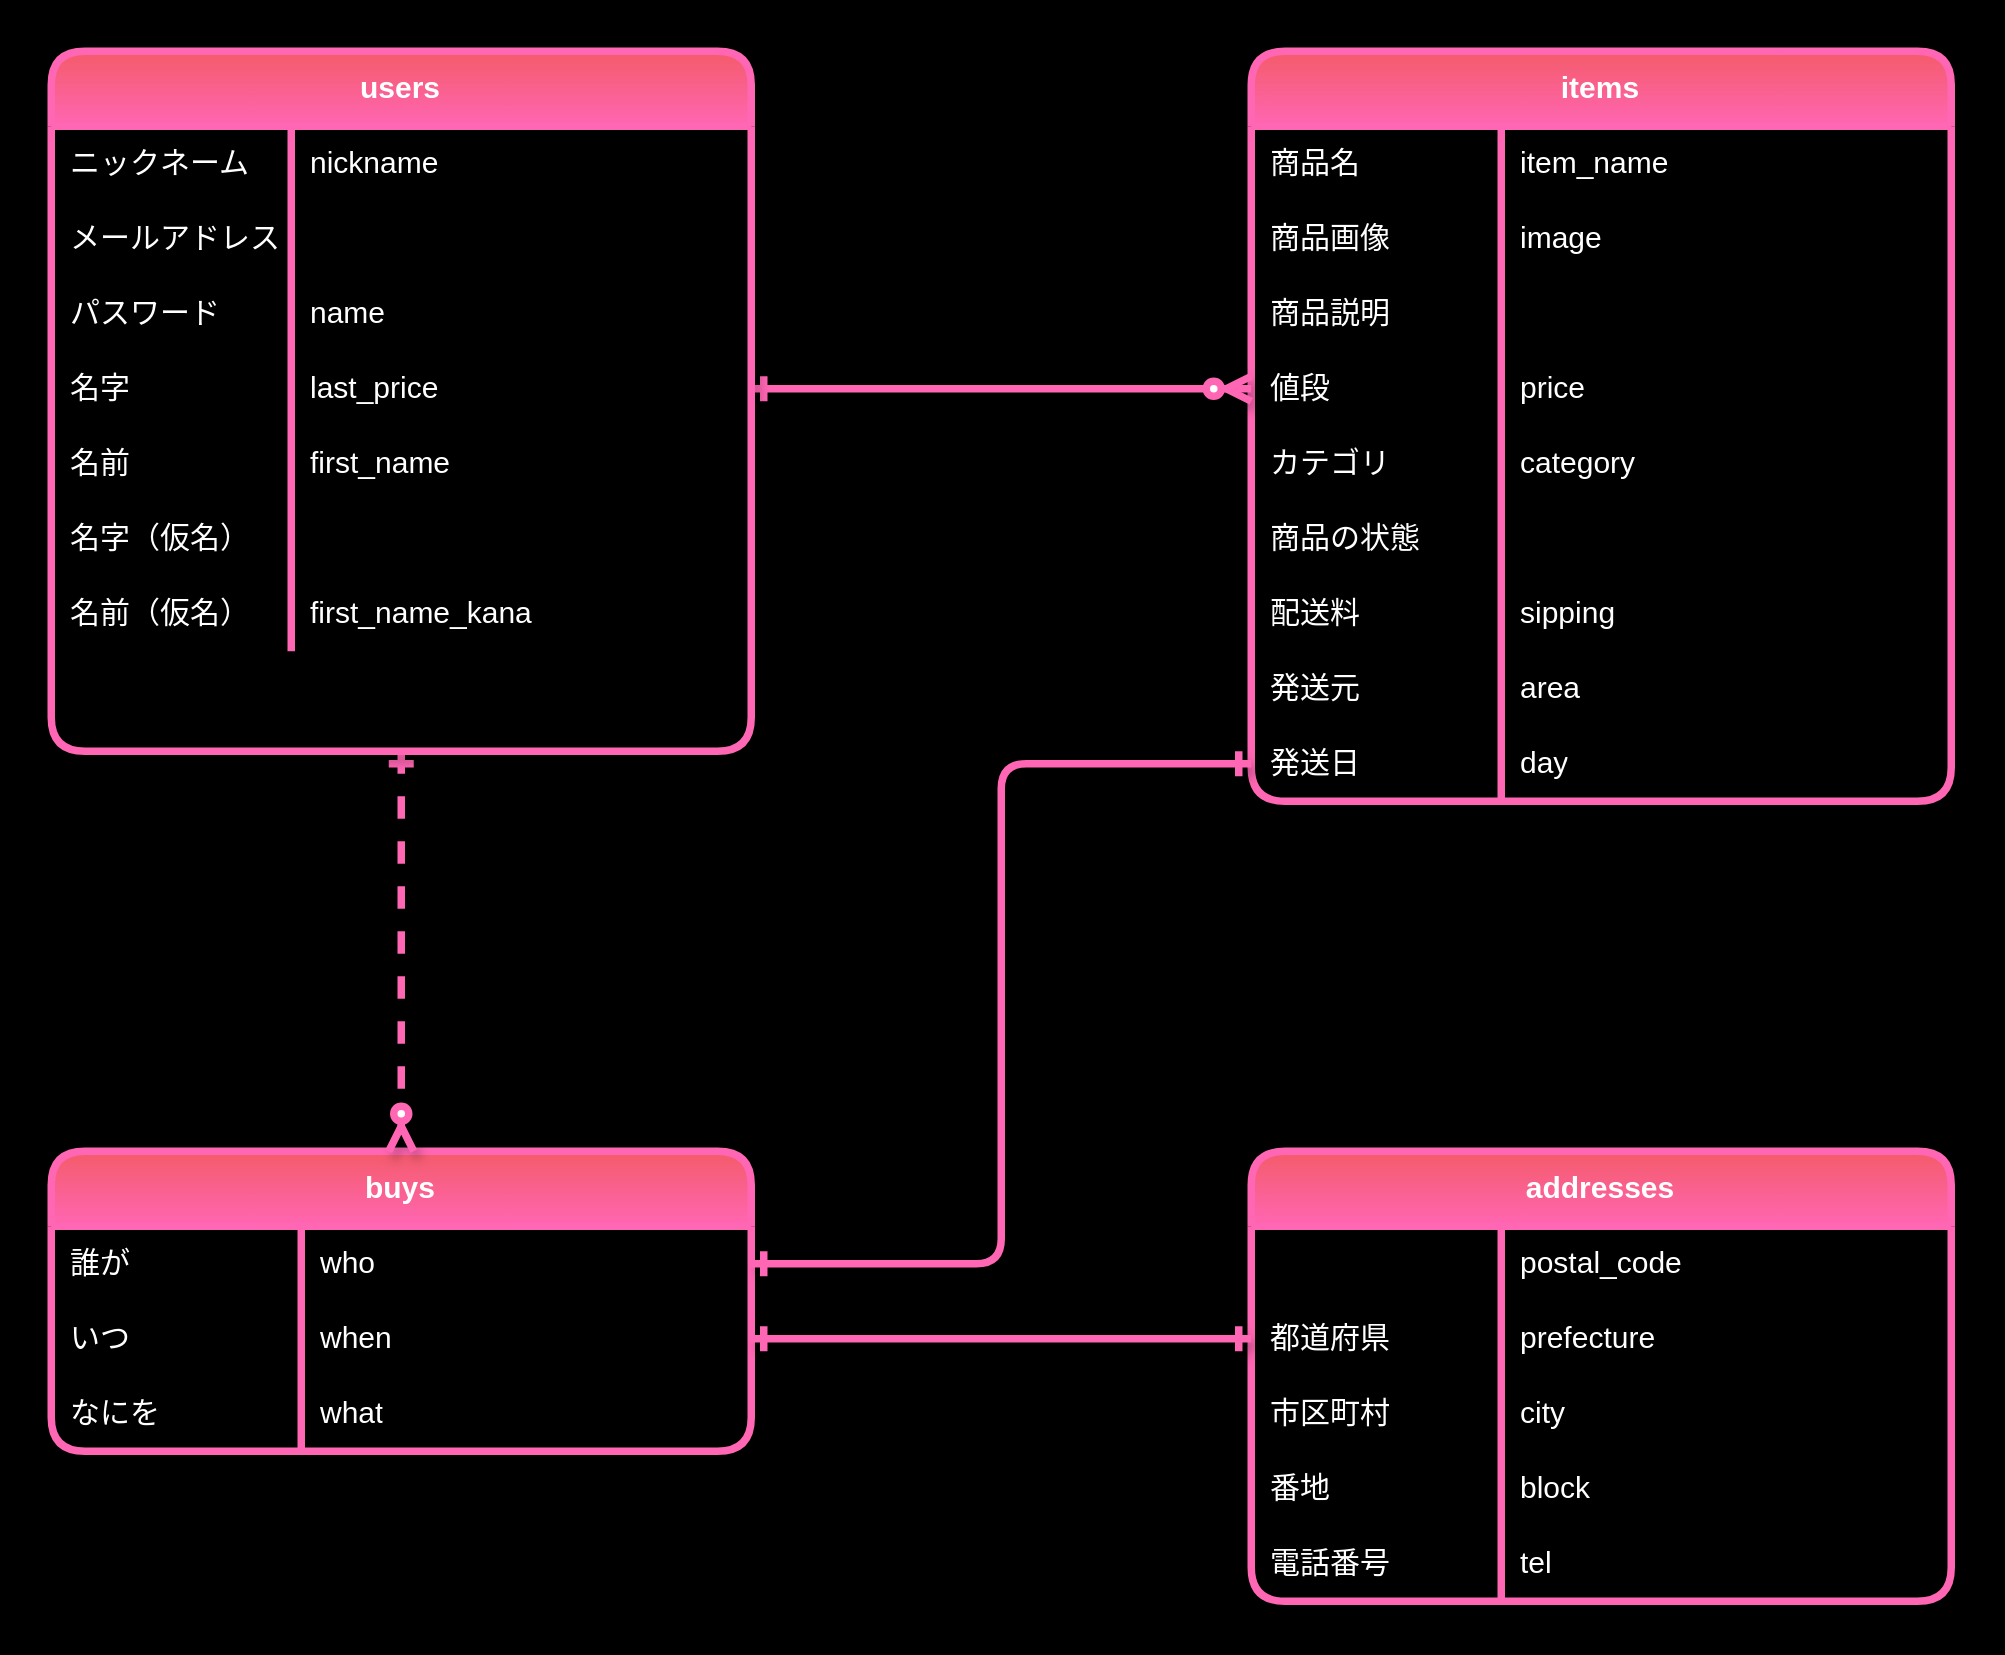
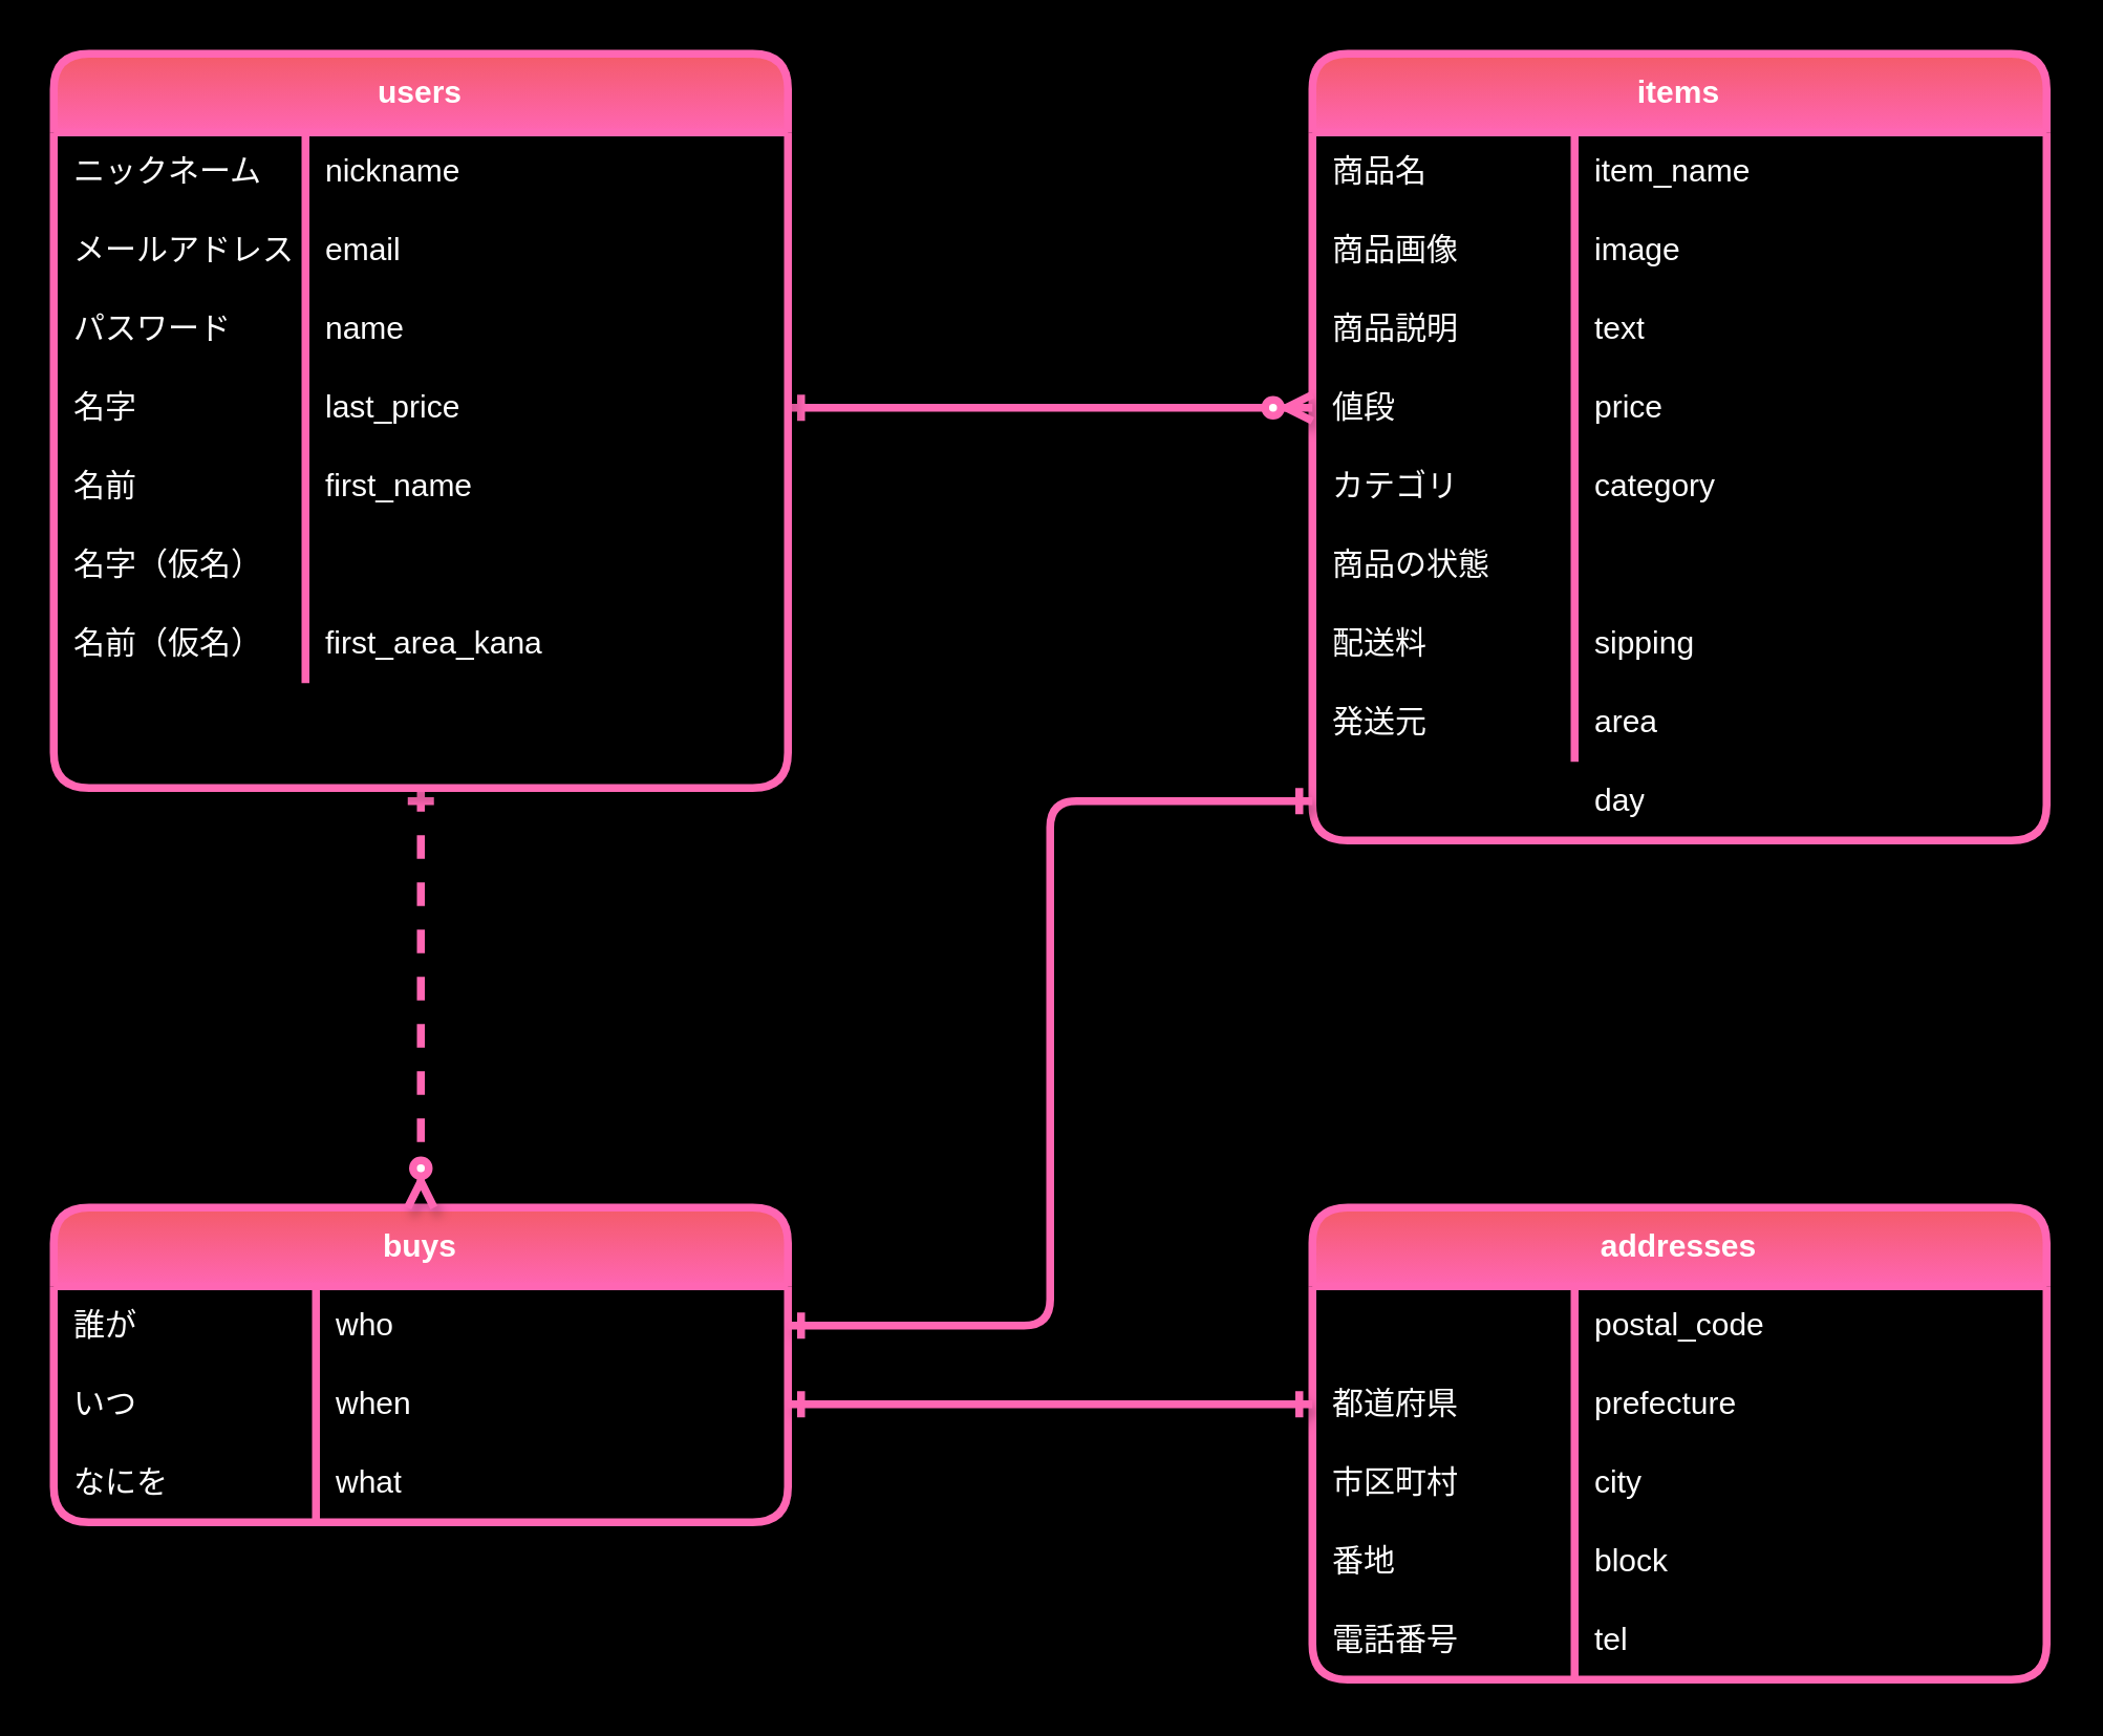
+ <mxCell id="62" value="email" style="shape=partialRectangle;html=1;whiteSpace=wrap;connectable=0;fillColor=none;top=0;left=0;bottom=0;right=0;align=left;spacingLeft=6;overflow=hidden;fontColor=#FFFFFF;strokeColor=#FF66B3;shadow=1;strokeWidth=3;" parent="60" vertex="1"><mxGeometry x="96" width="184" height="30" as="geometry" /></mxCell>
+ <mxCell id="11" value="text" style="shape=partialRectangle;html=1;whiteSpace=wrap;connectable=0;fillColor=none;top=0;left=0;bottom=0;right=0;align=left;spacingLeft=6;overflow=hidden;fontColor=#FFFFFF;" parent="9" vertex="1"><mxGeometry x="100" width="180" height="30" as="geometry" /></mxCell>
- <mxCell id="76" value="first_name_kana" style="shape=partialRectangle;html=1;whiteSpace=wrap;connectable=0;fillColor=none;top=0;left=0;bottom=0;right=0;align=left;spacingLeft=6;overflow=hidden;fontColor=#FFFFFF;strokeColor=#FF66B3;shadow=1;strokeWidth=3;" parent="74" vertex="1"><mxGeometry x="96" width="184" height="30" as="geometry" /></mxCell>
+ <mxCell id="76" value="first_area_kana" style="shape=partialRectangle;html=1;whiteSpace=wrap;connectable=0;fillColor=none;top=0;left=0;bottom=0;right=0;align=left;spacingLeft=6;overflow=hidden;fontColor=#FFFFFF;strokeColor=#FF66B3;shadow=1;strokeWidth=3;" parent="74" vertex="1"><mxGeometry x="96" width="184" height="30" as="geometry" /></mxCell>
- <mxCell id="27" value="発送日" style="shape=partialRectangle;html=1;whiteSpace=wrap;connectable=0;fillColor=none;top=0;left=0;bottom=0;right=0;align=left;spacingLeft=6;overflow=hidden;fontColor=#FFFFFF;strokeColor=#FF66B3;shadow=1;strokeWidth=3;" parent="26" vertex="1"><mxGeometry width="100" height="30" as="geometry" /></mxCell>
